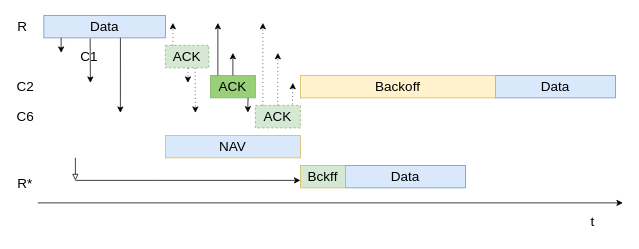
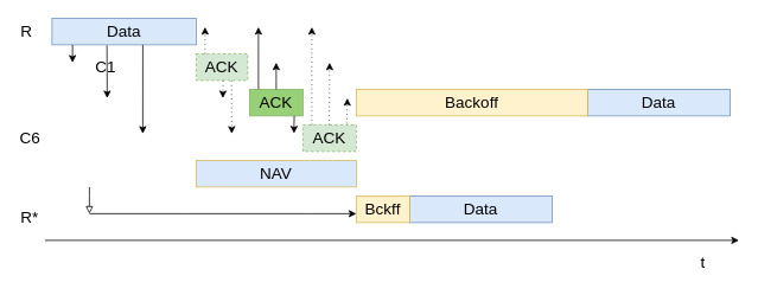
- <mxCell id="9" value="C2" style="text;html=1;strokeColor=none;fillColor=none;align=left;verticalAlign=middle;whiteSpace=wrap;rounded=0;fontSize=18;" vertex="1" parent="1"><mxGeometry x="20" y="100" width="40" height="30" as="geometry" /></mxCell>
- <mxCell id="30" value="Bckff" style="rounded=0;whiteSpace=wrap;html=1;fontSize=18;fillColor=#d5e8d4;strokeColor=#d6b656;" vertex="1" parent="1"><mxGeometry x="400" y="220" width="60" height="30" as="geometry" /></mxCell>
+ <mxCell id="30" value="Bckff" style="rounded=0;whiteSpace=wrap;html=1;fontSize=18;fillColor=#fff2cc;strokeColor=#d6b656;" vertex="1" parent="1"><mxGeometry x="400" y="220" width="60" height="30" as="geometry" /></mxCell>
